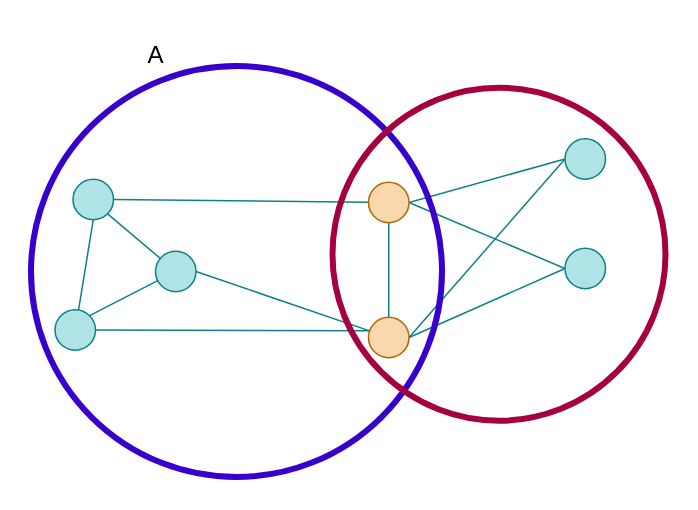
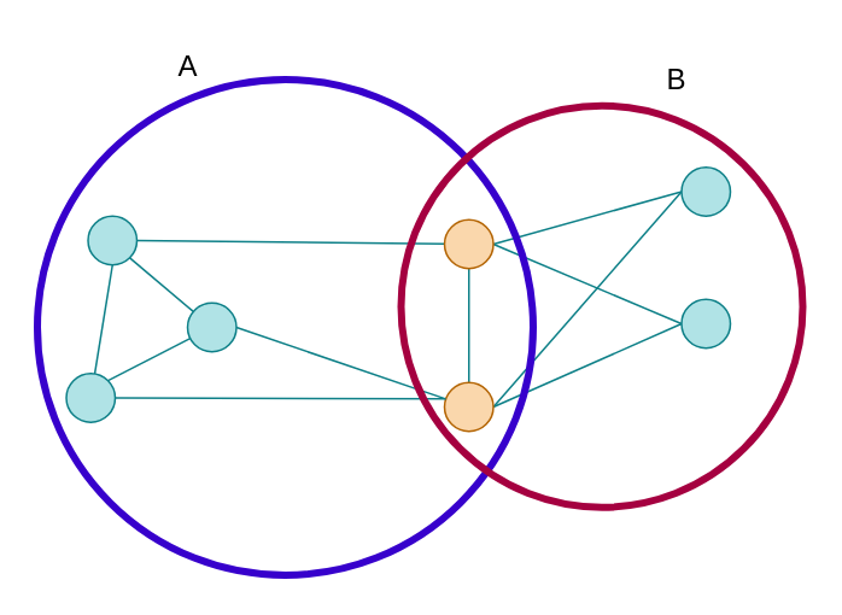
+ <mxCell id="23" value="B" style="text;html=1;align=center;verticalAlign=middle;resizable=0;points=[];autosize=1;strokeColor=none;fillColor=none;fontSize=16;" vertex="1" parent="1"><mxGeometry x="358" y="27" width="29" height="31" as="geometry" /></mxCell>
